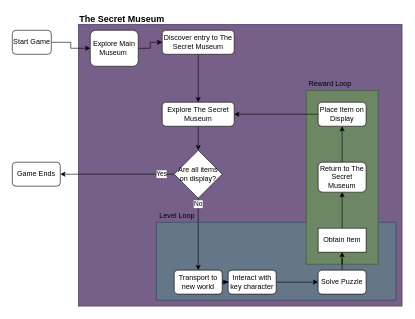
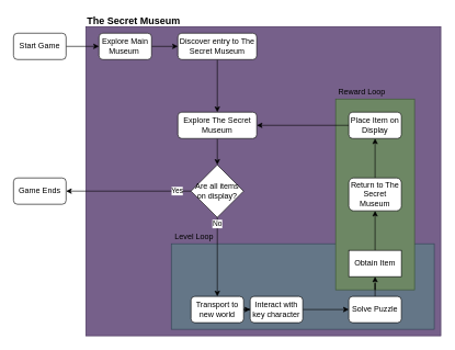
- <mxCell id="6" value="Start Game" style="rounded=1;whiteSpace=wrap;html=1;" vertex="1" parent="1"><mxGeometry x="20" y="50" width="65" height="40" as="geometry" /></mxCell>
+ <mxCell id="6" value="Start Game" style="rounded=1;whiteSpace=wrap;html=1;" vertex="1" parent="1"><mxGeometry x="20" y="50" width="80" height="40" as="geometry" /></mxCell>
- <mxCell id="8" value="Explore Main Museum&amp;nbsp;" style="whiteSpace=wrap;html=1;rounded=1;" vertex="1" parent="1"><mxGeometry x="150" y="50" width="80" height="60" as="geometry" /></mxCell>
+ <mxCell id="8" value="Explore Main Museum&amp;nbsp;" style="whiteSpace=wrap;html=1;rounded=1;" vertex="1" parent="1"><mxGeometry x="150" y="50" width="80" height="40" as="geometry" /></mxCell>
